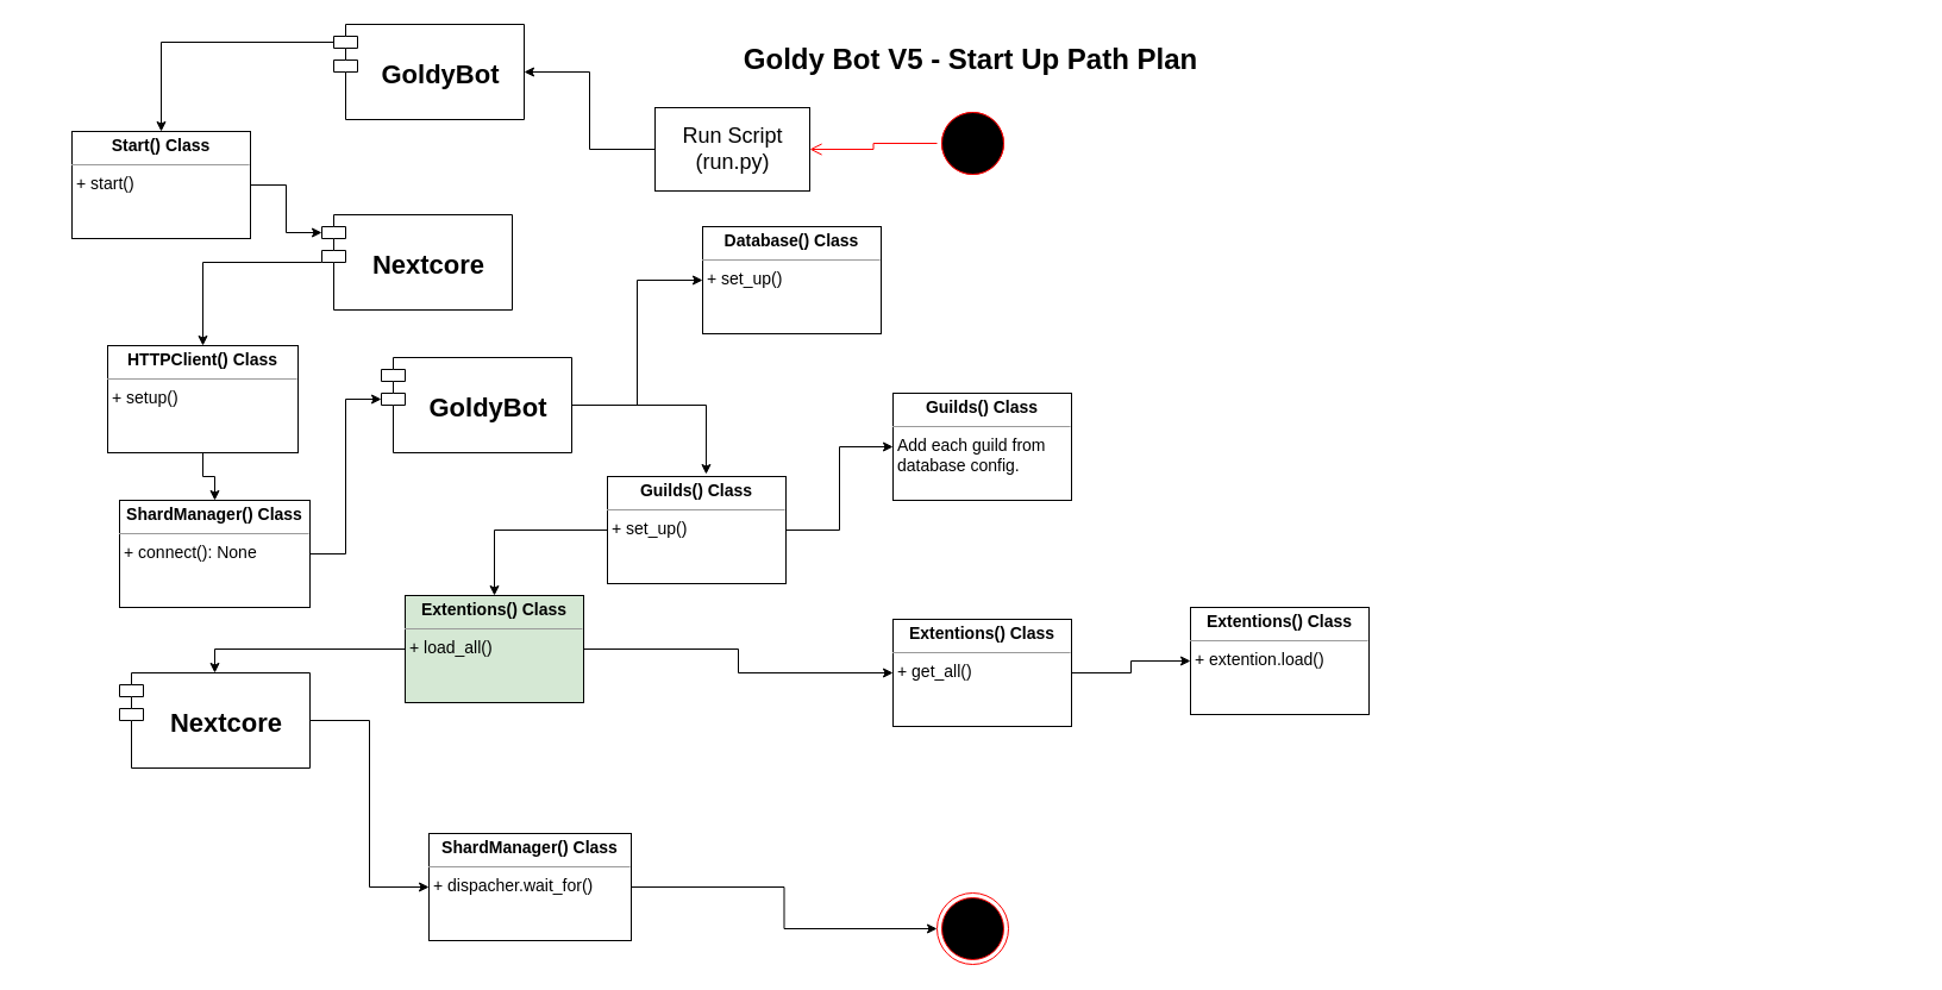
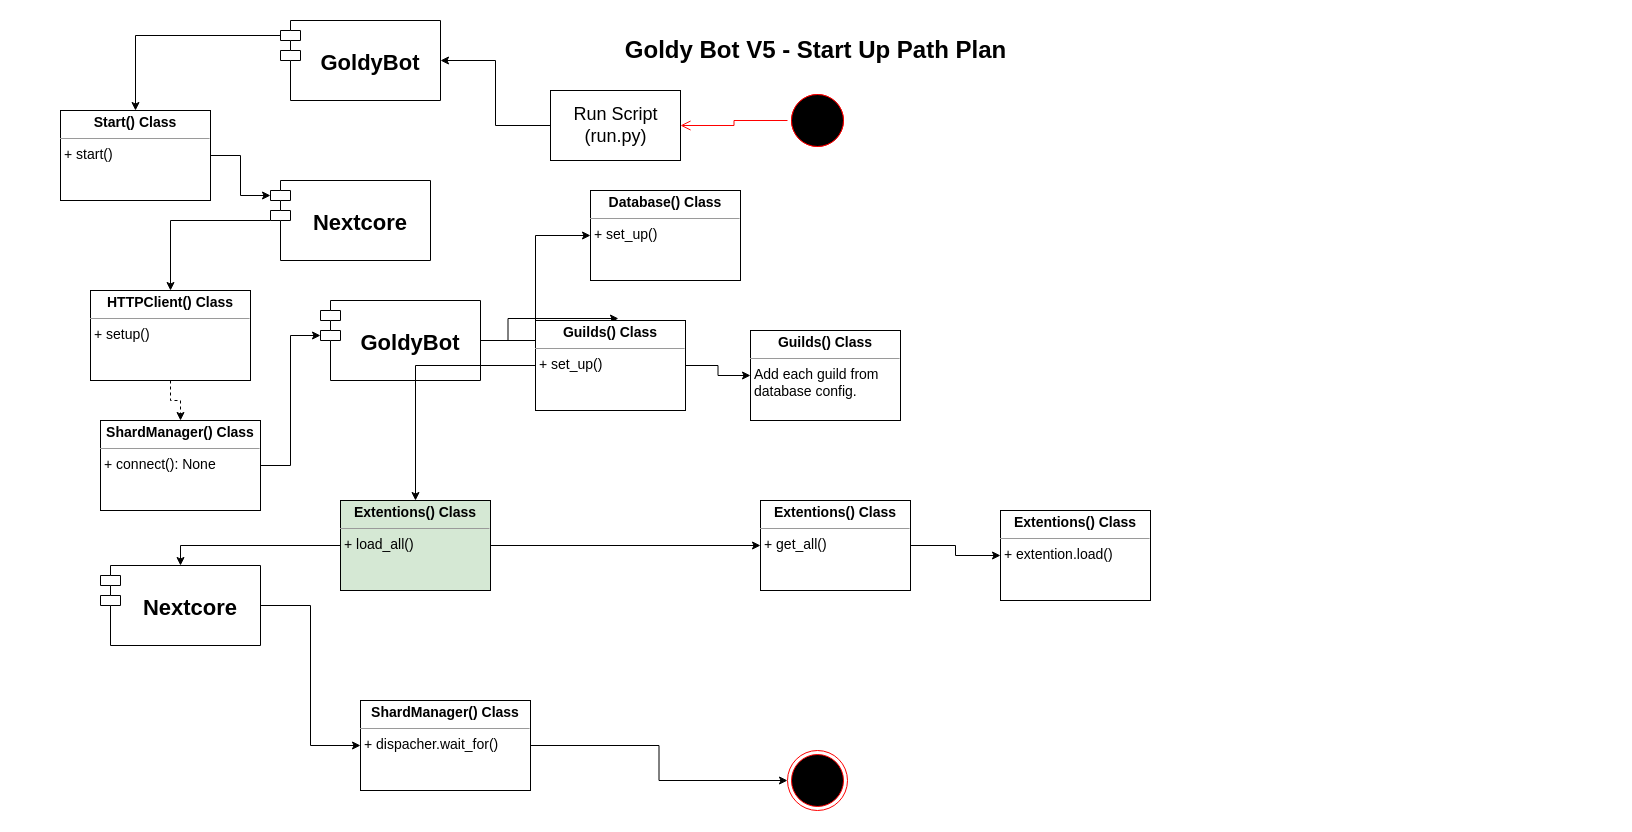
- <mxCell id="9" style="edgeStyle=orthogonalEdgeStyle;rounded=0;orthogonalLoop=1;jettySize=auto;html=1;fontSize=22;" parent="1" source="10" target="14" edge="1"><mxGeometry relative="1" as="geometry" /></mxCell>
+ <mxCell id="9" style="edgeStyle=orthogonalEdgeStyle;rounded=0;orthogonalLoop=1;jettySize=auto;html=1;fontSize=22;dashed=1;" parent="1" source="10" target="14" edge="1"><mxGeometry relative="1" as="geometry" /></mxCell>
- <mxCell id="34" value="&lt;p style=&quot;margin: 4px 0px 0px; text-align: center; font-size: 14px;&quot;&gt;&lt;b style=&quot;&quot;&gt;&lt;font style=&quot;font-size: 14px;&quot;&gt;Guilds() Class&lt;/font&gt;&lt;/b&gt;&lt;/p&gt;&lt;hr style=&quot;font-size: 14px;&quot; size=&quot;1&quot;&gt;&lt;p style=&quot;margin: 0px 0px 0px 4px; font-size: 14px;&quot;&gt;&lt;font style=&quot;font-size: 14px;&quot;&gt;+ set_up()&lt;/font&gt;&lt;/p&gt;" style="verticalAlign=top;align=left;overflow=fill;fontSize=12;fontFamily=Helvetica;html=1;" vertex="1" parent="1"><mxGeometry x="510" y="400" width="150" height="90" as="geometry" /></mxCell>
+ <mxCell id="34" value="&lt;p style=&quot;margin: 4px 0px 0px; text-align: center; font-size: 14px;&quot;&gt;&lt;b style=&quot;&quot;&gt;&lt;font style=&quot;font-size: 14px;&quot;&gt;Guilds() Class&lt;/font&gt;&lt;/b&gt;&lt;/p&gt;&lt;hr style=&quot;font-size: 14px;&quot; size=&quot;1&quot;&gt;&lt;p style=&quot;margin: 0px 0px 0px 4px; font-size: 14px;&quot;&gt;&lt;font style=&quot;font-size: 14px;&quot;&gt;+ set_up()&lt;/font&gt;&lt;/p&gt;" style="verticalAlign=top;align=left;overflow=fill;fontSize=12;fontFamily=Helvetica;html=1;" vertex="1" parent="1"><mxGeometry x="535" y="320" width="150" height="90" as="geometry" /></mxCell>
- <mxCell id="26" value="&lt;p style=&quot;margin: 4px 0px 0px; text-align: center; font-size: 14px;&quot;&gt;&lt;b style=&quot;&quot;&gt;&lt;font style=&quot;font-size: 14px;&quot;&gt;Extentions() Class&lt;/font&gt;&lt;/b&gt;&lt;/p&gt;&lt;hr style=&quot;font-size: 14px;&quot; size=&quot;1&quot;&gt;&lt;p style=&quot;margin: 0px 0px 0px 4px; font-size: 14px;&quot;&gt;&lt;font style=&quot;font-size: 14px;&quot;&gt;+ get&lt;/font&gt;&lt;span style=&quot;background-color: initial;&quot;&gt;_all()&lt;/span&gt;&lt;/p&gt;" style="verticalAlign=top;align=left;overflow=fill;fontSize=12;fontFamily=Helvetica;html=1;" vertex="1" parent="1"><mxGeometry x="750" y="520" width="150" height="90" as="geometry" /></mxCell>
+ <mxCell id="26" value="&lt;p style=&quot;margin: 4px 0px 0px; text-align: center; font-size: 14px;&quot;&gt;&lt;b style=&quot;&quot;&gt;&lt;font style=&quot;font-size: 14px;&quot;&gt;Extentions() Class&lt;/font&gt;&lt;/b&gt;&lt;/p&gt;&lt;hr style=&quot;font-size: 14px;&quot; size=&quot;1&quot;&gt;&lt;p style=&quot;margin: 0px 0px 0px 4px; font-size: 14px;&quot;&gt;&lt;font style=&quot;font-size: 14px;&quot;&gt;+ get&lt;/font&gt;&lt;span style=&quot;background-color: initial;&quot;&gt;_all()&lt;/span&gt;&lt;/p&gt;" style="verticalAlign=top;align=left;overflow=fill;fontSize=12;fontFamily=Helvetica;html=1;" vertex="1" parent="1"><mxGeometry x="760" y="500" width="150" height="90" as="geometry" /></mxCell>
